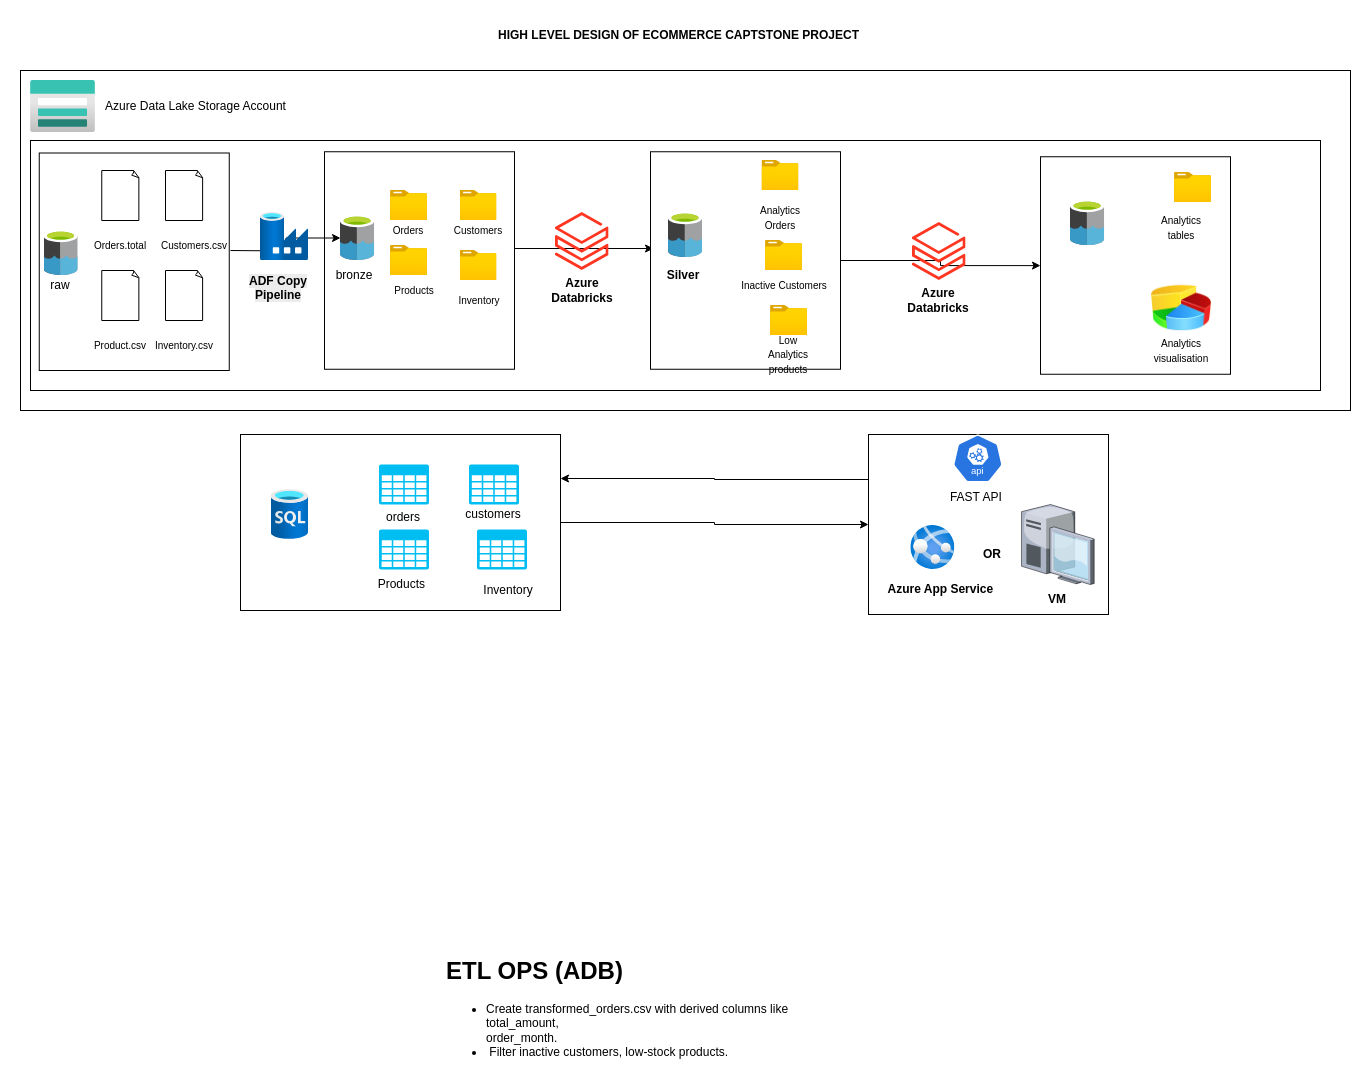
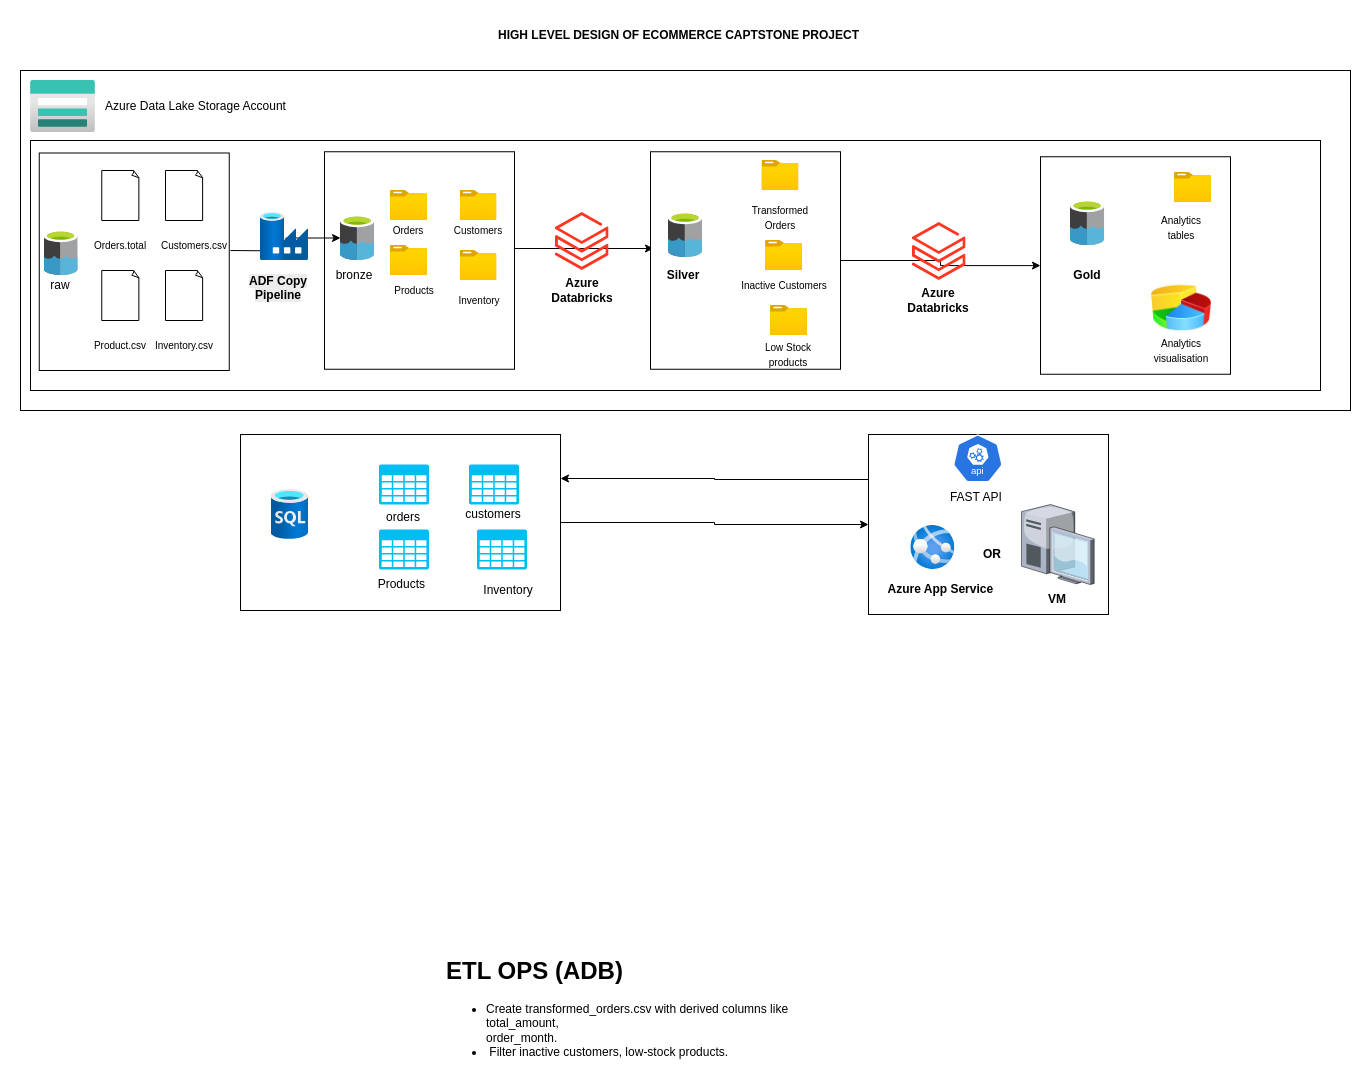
- <mxCell id="61" value="&lt;font style=&quot;font-size: 10px;&quot;&gt;Analytics&lt;br&gt;Orders&lt;/font&gt;" style="text;html=1;align=center;verticalAlign=middle;whiteSpace=wrap;rounded=0;" vertex="1" parent="1"><mxGeometry x="749.97" y="202" width="60" height="30" as="geometry" /></mxCell>
+ <mxCell id="61" value="&lt;font style=&quot;font-size: 10px;&quot;&gt;Transformed&lt;br&gt;Orders&lt;/font&gt;" style="text;html=1;align=center;verticalAlign=middle;whiteSpace=wrap;rounded=0;" vertex="1" parent="1"><mxGeometry x="749.97" y="202" width="60" height="30" as="geometry" /></mxCell>
+ <mxCell id="74" value="Gold" style="text;html=1;align=center;verticalAlign=middle;whiteSpace=wrap;rounded=0;fontStyle=1" vertex="1" parent="1"><mxGeometry x="1057.1" y="260" width="60" height="30" as="geometry" /></mxCell>
- <mxCell id="65" value="&lt;span style=&quot;font-size: 10px;&quot;&gt;Low Analytics products&lt;/span&gt;" style="text;html=1;align=center;verticalAlign=middle;whiteSpace=wrap;rounded=0;" vertex="1" parent="1"><mxGeometry x="758.49" y="338.75" width="60" height="30" as="geometry" /></mxCell>
+ <mxCell id="65" value="&lt;span style=&quot;font-size: 10px;&quot;&gt;Low Stock products&lt;/span&gt;" style="text;html=1;align=center;verticalAlign=middle;whiteSpace=wrap;rounded=0;" vertex="1" parent="1"><mxGeometry x="758.49" y="338.75" width="60" height="30" as="geometry" /></mxCell>
